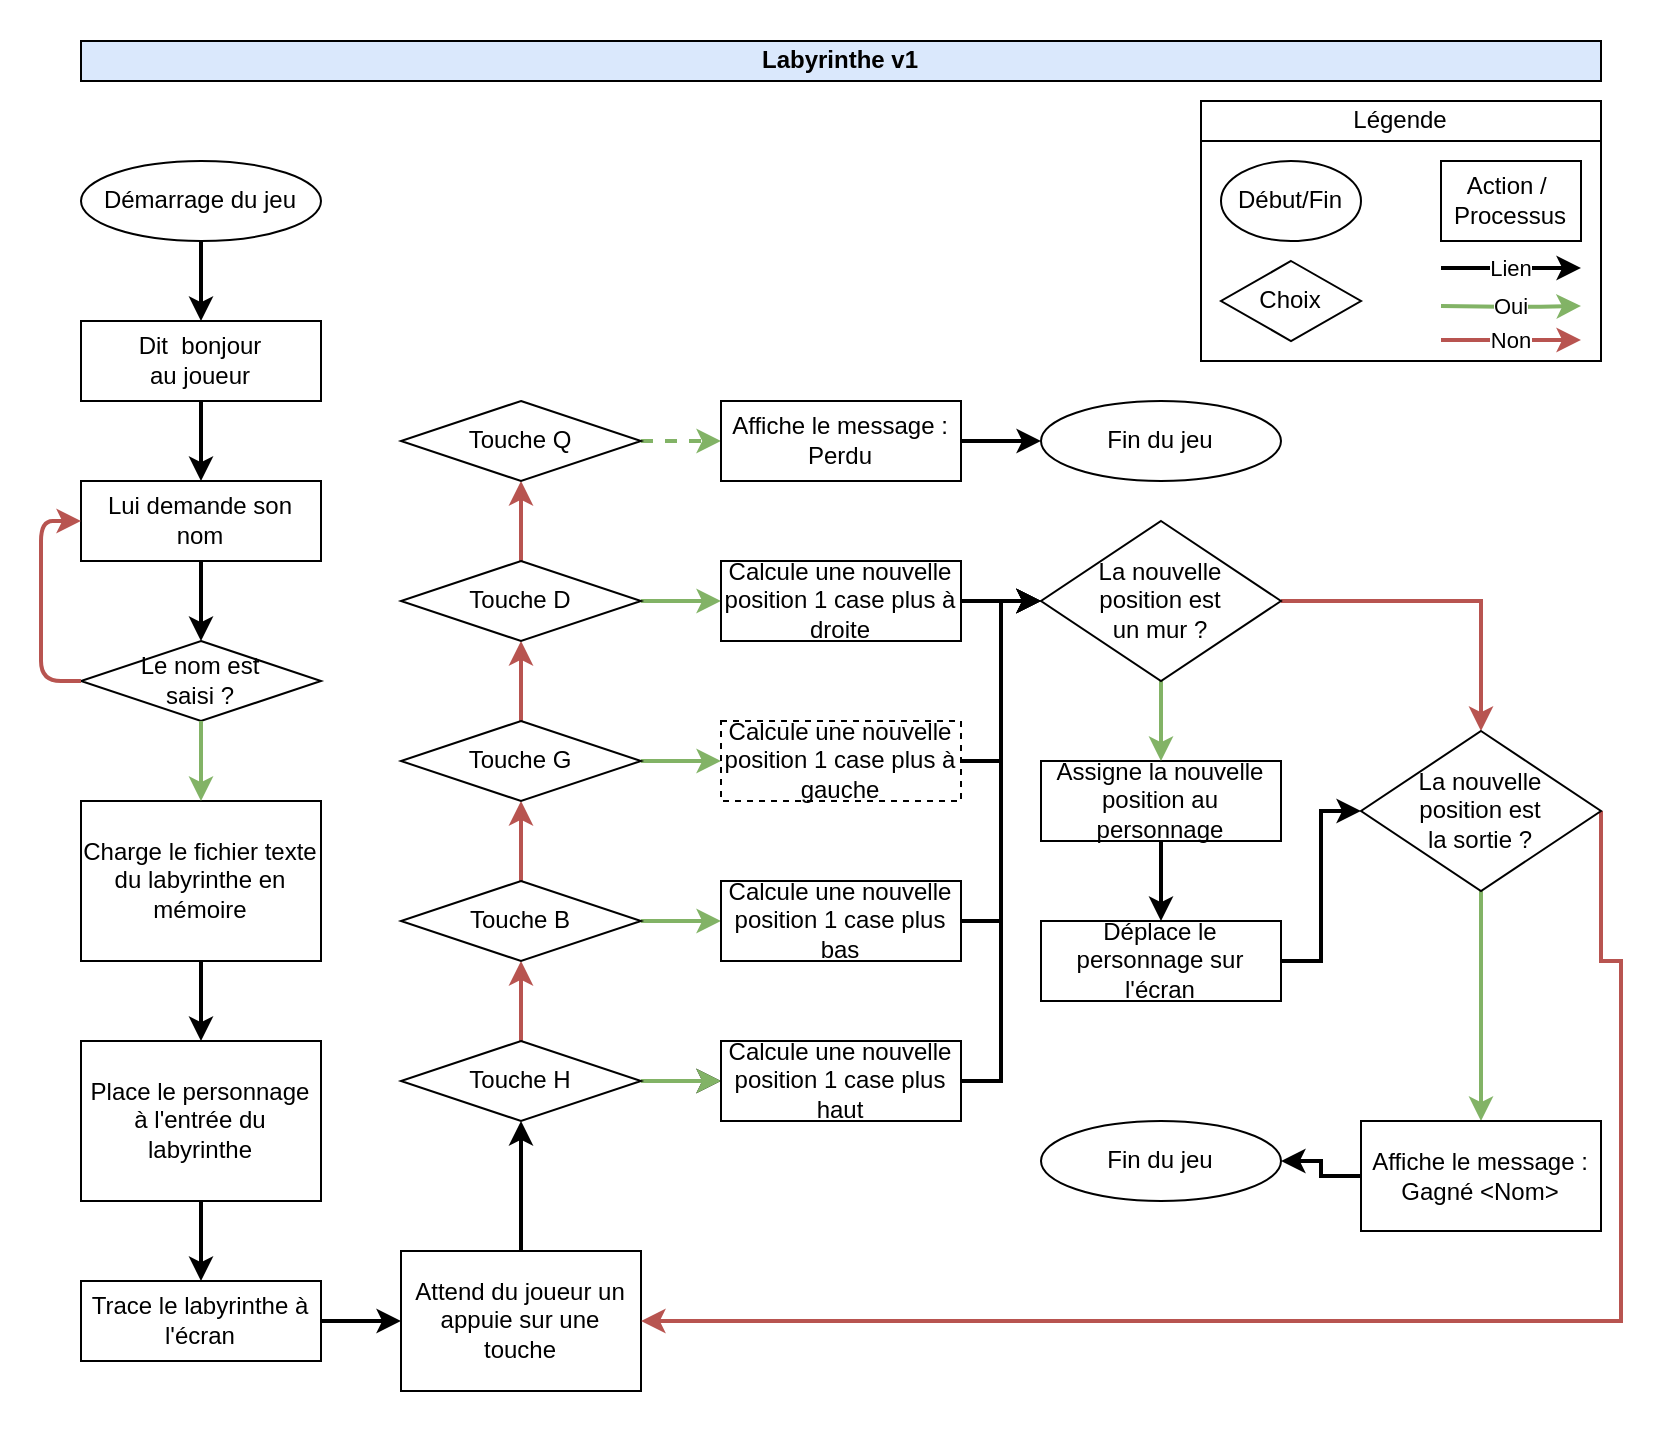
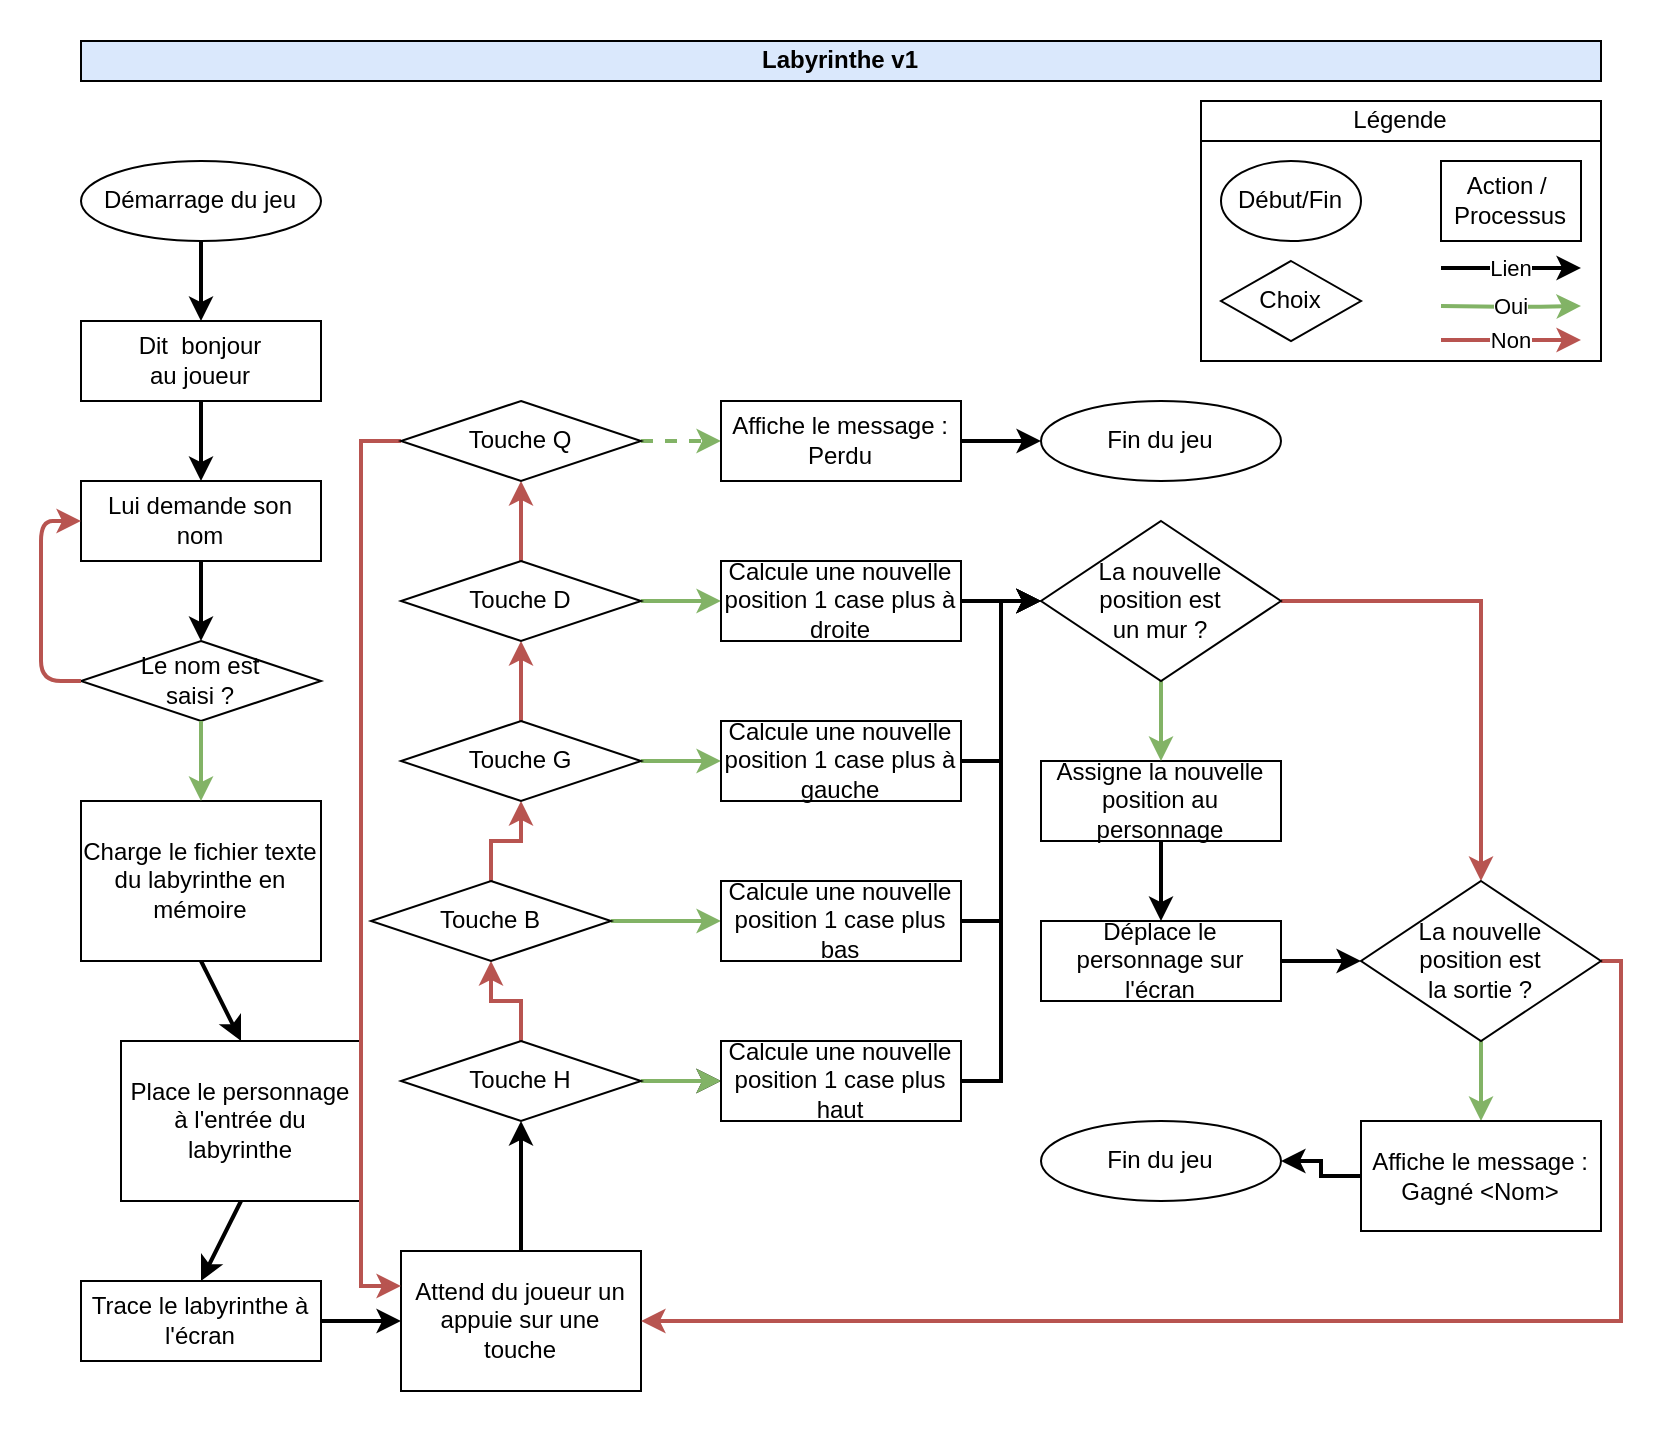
- <mxCell id="34" value="Calcule une nouvelle position 1 case plus à gauche" style="rounded=0;whiteSpace=wrap;html=1;dashed=1;" vertex="1" parent="1"><mxGeometry x="360" y="360" width="120" height="40" as="geometry" /></mxCell>
+ <mxCell id="34" value="Calcule une nouvelle position 1 case plus à gauche" style="rounded=0;whiteSpace=wrap;html=1;" vertex="1" parent="1"><mxGeometry x="360" y="360" width="120" height="40" as="geometry" /></mxCell>
- <mxCell id="54" value="La nouvelle&lt;br&gt;position est&lt;br&gt;la sortie ?" style="rhombus;whiteSpace=wrap;html=1;" vertex="1" parent="1"><mxGeometry x="680" y="365" width="120" height="80" as="geometry" /></mxCell>
+ <mxCell id="54" value="La nouvelle&lt;br&gt;position est&lt;br&gt;la sortie ?" style="rhombus;whiteSpace=wrap;html=1;" vertex="1" parent="1"><mxGeometry x="680" y="440" width="120" height="80" as="geometry" /></mxCell>
+ <mxCell id="41" style="edgeStyle=orthogonalEdgeStyle;rounded=0;orthogonalLoop=1;jettySize=auto;html=1;entryX=0;entryY=0.25;entryDx=0;entryDy=0;strokeWidth=2;fillColor=#f8cecc;strokeColor=#b85450;" edge="1" parent="1" source="42" target="18"><mxGeometry relative="1" as="geometry"><Array as="points"><mxPoint x="180" y="220" /><mxPoint x="180" y="643" /></Array></mxGeometry></mxCell>
- <mxCell id="27" value="Touche B" style="rhombus;whiteSpace=wrap;html=1;" vertex="1" parent="1"><mxGeometry x="200" y="440" width="120" height="40" as="geometry" /></mxCell>
+ <mxCell id="27" value="Touche B" style="rhombus;whiteSpace=wrap;html=1;" vertex="1" parent="1"><mxGeometry x="185" y="440" width="120" height="40" as="geometry" /></mxCell>
- <mxCell id="11" value="Place le personnage à l'entrée du labyrinthe" style="rounded=0;whiteSpace=wrap;html=1;" vertex="1" parent="1"><mxGeometry x="40" y="520" width="120" height="80" as="geometry" /></mxCell>
+ <mxCell id="11" value="Place le personnage à l'entrée du labyrinthe" style="rounded=0;whiteSpace=wrap;html=1;" vertex="1" parent="1"><mxGeometry x="60" y="520" width="120" height="80" as="geometry" /></mxCell>
